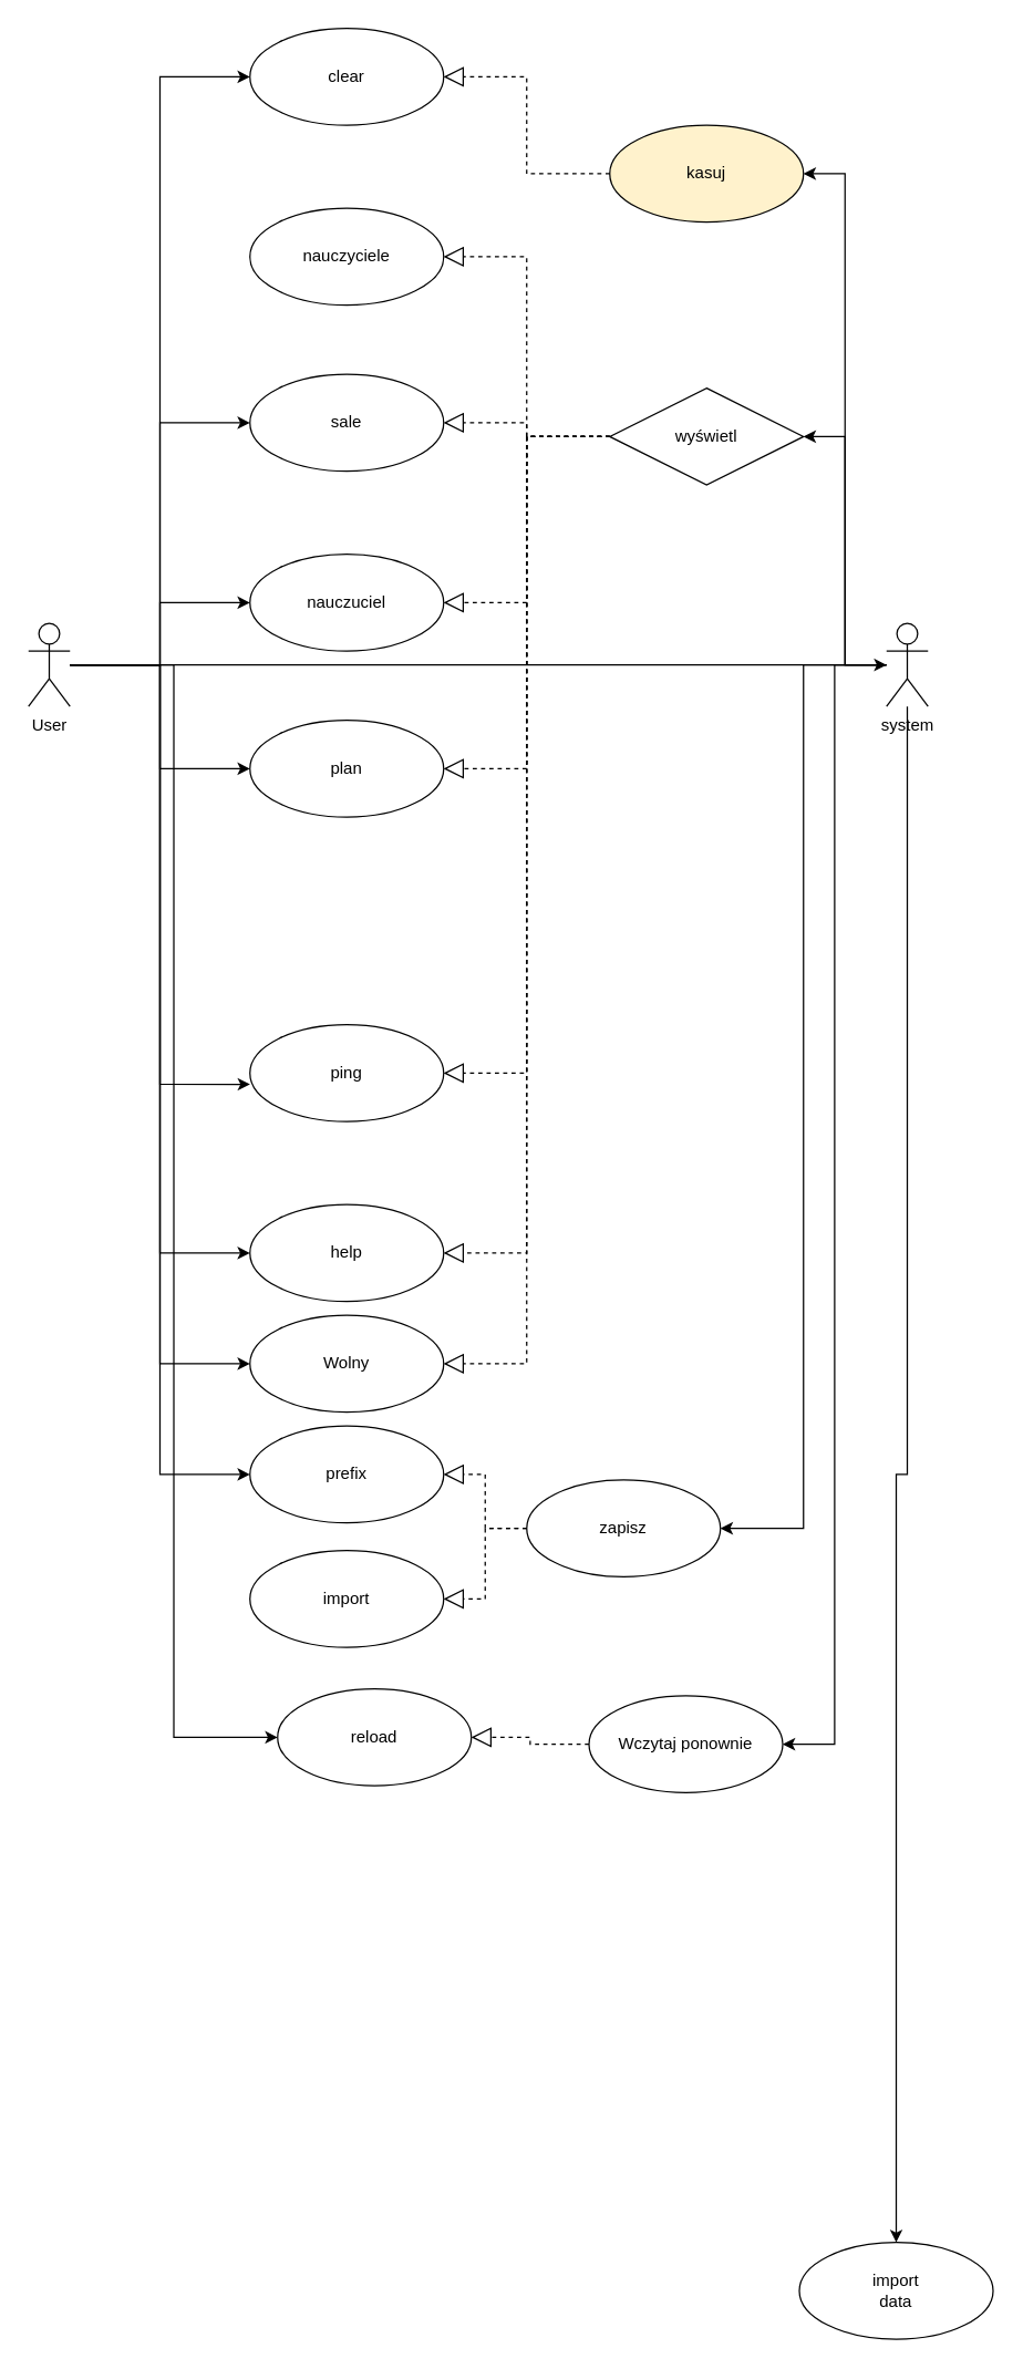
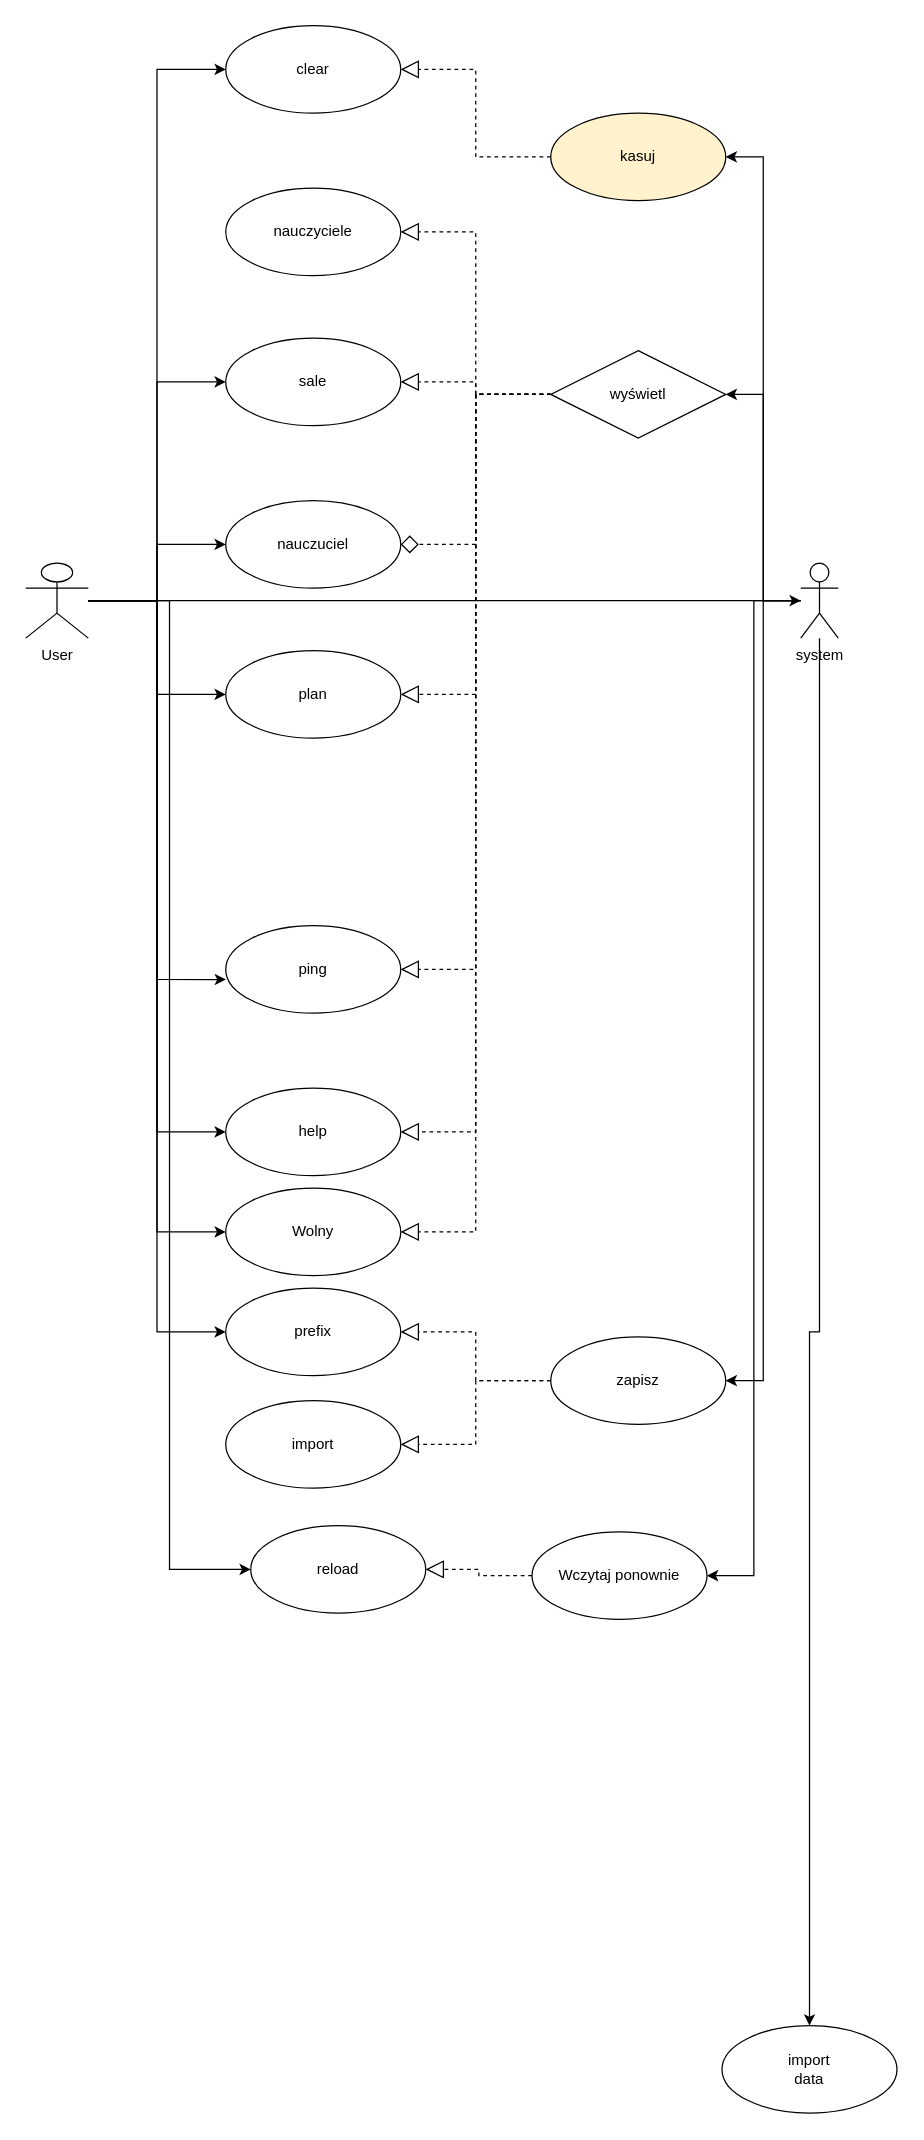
- <mxCell id="34" value="" style="endArrow=block;dashed=1;endFill=0;endSize=12;html=1;rounded=0;exitX=0;exitY=0.5;exitDx=0;exitDy=0;entryX=1;entryY=0.5;entryDx=0;entryDy=0;edgeStyle=orthogonalEdgeStyle;" parent="1" source="27" target="18" edge="1"><mxGeometry width="160" relative="1" as="geometry"><mxPoint x="480" y="515" as="sourcePoint" /><mxPoint x="360" y="695" as="targetPoint" /></mxGeometry></mxCell>
+ <mxCell id="34" value="" style="endArrow=diamond;dashed=1;endFill=0;endSize=12;html=1;rounded=0;exitX=0;exitY=0.5;exitDx=0;exitDy=0;entryX=1;entryY=0.5;entryDx=0;entryDy=0;edgeStyle=orthogonalEdgeStyle;" parent="1" source="27" target="18" edge="1"><mxGeometry width="160" relative="1" as="geometry"><mxPoint x="480" y="515" as="sourcePoint" /><mxPoint x="360" y="695" as="targetPoint" /></mxGeometry></mxCell>
- <mxCell id="12" value="&lt;div&gt;User&lt;/div&gt;" style="shape=umlActor;verticalLabelPosition=bottom;verticalAlign=top;html=1;outlineConnect=0;" parent="1" vertex="1"><mxGeometry x="20" y="450" width="30" height="60" as="geometry" /></mxCell>
+ <mxCell id="12" value="&lt;div&gt;User&lt;/div&gt;" style="shape=umlActor;verticalLabelPosition=bottom;verticalAlign=top;html=1;outlineConnect=0;" parent="1" vertex="1"><mxGeometry x="20" y="450" width="50" height="60" as="geometry" /></mxCell>
- <mxCell id="28" value="zapisz" style="ellipse;whiteSpace=wrap;html=1;" parent="1" vertex="1"><mxGeometry x="380" y="1069" width="140" height="70" as="geometry" /></mxCell>
+ <mxCell id="28" value="zapisz" style="ellipse;whiteSpace=wrap;html=1;" parent="1" vertex="1"><mxGeometry x="440" y="1069" width="140" height="70" as="geometry" /></mxCell>
